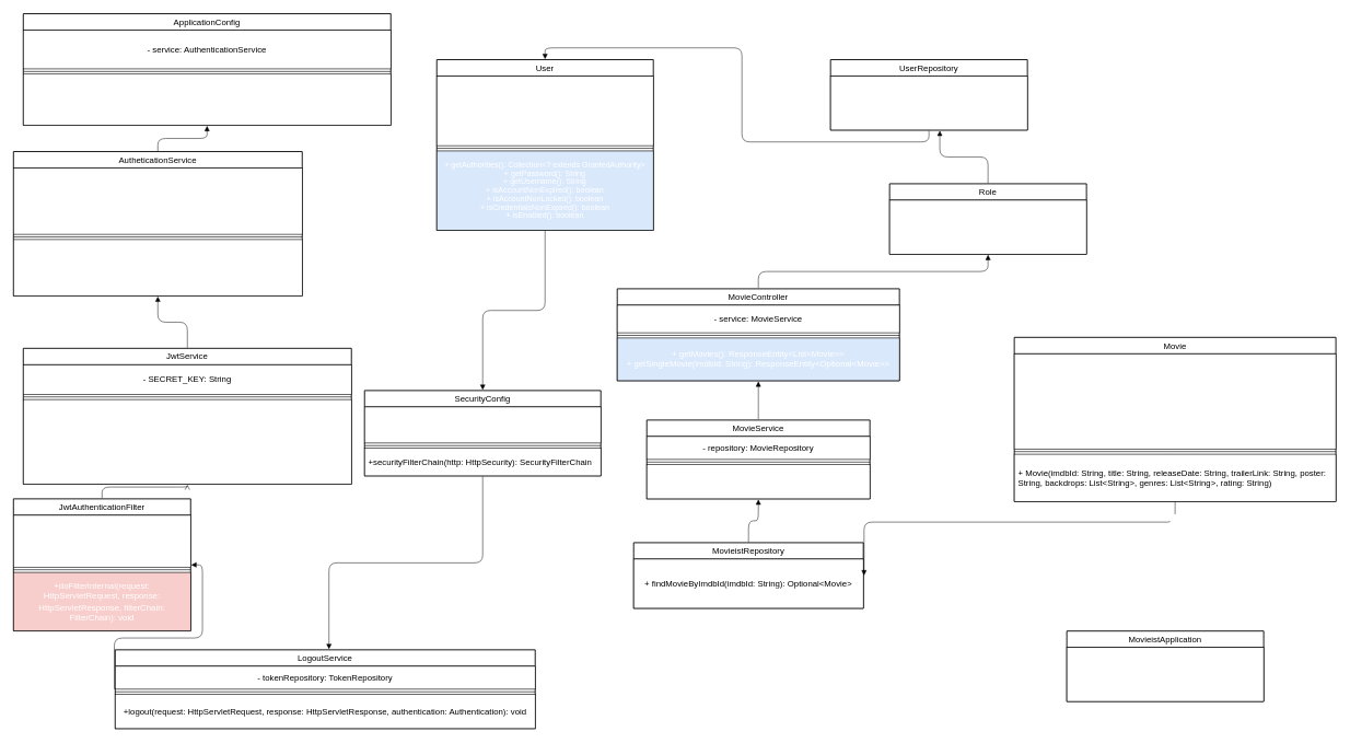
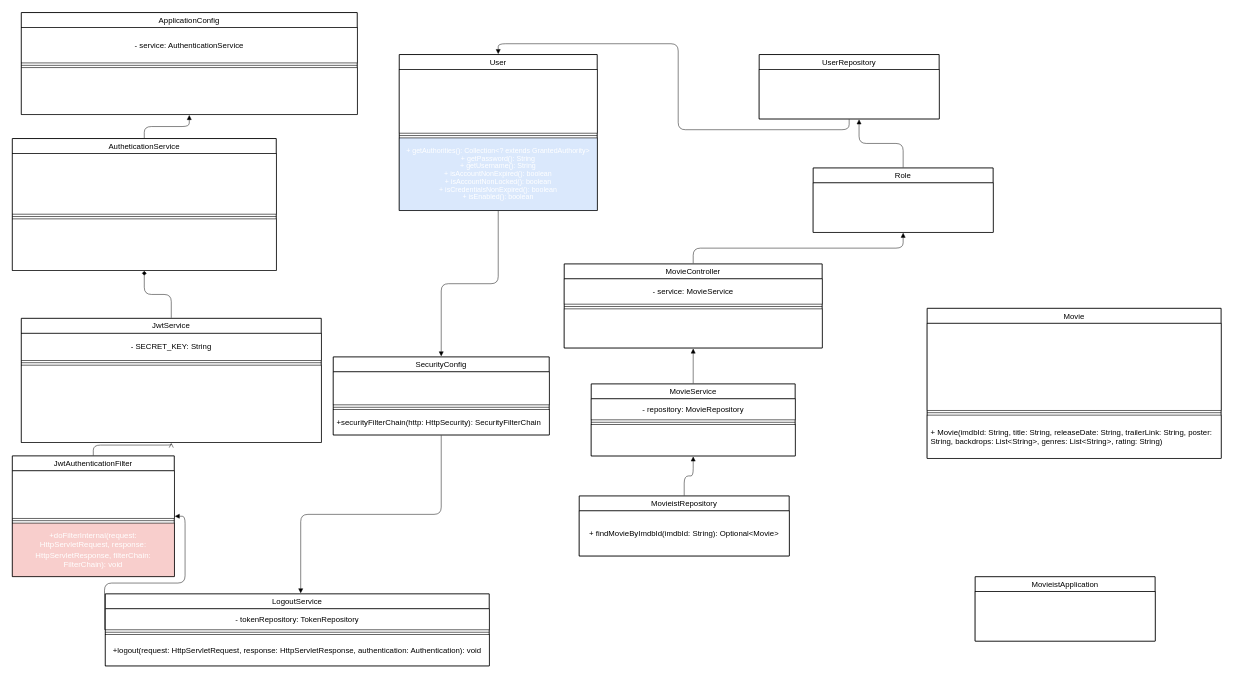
- <mxCell id="15" value="" style="html=1;jettySize=18;whiteSpace=wrap;fontSize=13;strokeOpacity=100;strokeWidth=0.8;rounded=1;arcSize=24;edgeStyle=orthogonalEdgeStyle;startArrow=none;endArrow=block;endFill=1;exitX=0.5;exitY=-0.004;exitPerimeter=0;entryX=0.5;entryY=1.003;entryPerimeter=0;" edge="1" parent="1" source="11" target="6"><mxGeometry width="100" height="100" relative="1" as="geometry"><Array as="points" /></mxGeometry></mxCell>
+ <mxCell id="15" value="" style="html=1;jettySize=18;whiteSpace=wrap;fontSize=13;strokeOpacity=100;strokeWidth=0.8;rounded=1;arcSize=24;edgeStyle=orthogonalEdgeStyle;startArrow=none;endArrow=diamond;endFill=1;exitX=0.5;exitY=-0.004;exitPerimeter=0;entryX=0.5;entryY=1.003;entryPerimeter=0;" edge="1" parent="1" source="11" target="6"><mxGeometry width="100" height="100" relative="1" as="geometry"><Array as="points" /></mxGeometry></mxCell>
- <mxCell id="47" value="&lt;div style=&quot;display: flex; justify-content: center; text-align: center; align-items: baseline; line-height: 1.25; margin-top: -2px; font-size: 13px;&quot;&gt;&lt;font style=&quot;font-size: 13px;&quot; color=&quot;#ffffff&quot;&gt;&lt;font style=&quot;font-size: 13px;&quot;&gt;+ getMovies(): ResponseEntity&amp;lt;List&amp;lt;Movie&amp;gt;&amp;gt;&lt;br&gt;&lt;/font&gt;&lt;/font&gt;&lt;/div&gt;&lt;div style=&quot;display: flex; justify-content: center; text-align: center; align-items: baseline; line-height: 1.25; margin-top: -2px; font-size: 13px;&quot;&gt;&lt;font style=&quot;font-size: 13px;&quot; color=&quot;#ffffff&quot;&gt;&lt;font style=&quot;font-size: 13px;&quot;&gt;+ getSingleMovie(imdbId: String): ResponseEntity&amp;lt;Optional&amp;lt;Movie&amp;gt;&amp;gt;&lt;/font&gt;&lt;/font&gt;&lt;/div&gt;" style="part=1;html=1;resizeHeight=0;verticalAlign=middle;spacingLeft=4;spacingRight=4;overflow=hidden;rotatable=0;points=[[0,0.5],[1,0.5]];portConstraint=eastwest;swimlaneFillColor=#ffffff;strokeOpacity=100;whiteSpace=wrap;fontSize=11.8;align=center;fillColor=#dae8fc;" vertex="1" parent="44"><mxGeometry y="75" width="430" height="65" as="geometry" /></mxCell>
+ <mxCell id="47" value="&lt;div style=&quot;display: flex; justify-content: center; text-align: center; align-items: baseline; line-height: 1.25; margin-top: -2px; font-size: 13px;&quot;&gt;&lt;font style=&quot;font-size: 13px;&quot; color=&quot;#ffffff&quot;&gt;&lt;font style=&quot;font-size: 13px;&quot;&gt;+ getMovies(): ResponseEntity&amp;lt;List&amp;lt;Movie&amp;gt;&amp;gt;&lt;br&gt;&lt;/font&gt;&lt;/font&gt;&lt;/div&gt;&lt;div style=&quot;display: flex; justify-content: center; text-align: center; align-items: baseline; line-height: 1.25; margin-top: -2px; font-size: 13px;&quot;&gt;&lt;font style=&quot;font-size: 13px;&quot; color=&quot;#ffffff&quot;&gt;&lt;font style=&quot;font-size: 13px;&quot;&gt;+ getSingleMovie(imdbId: String): ResponseEntity&amp;lt;Optional&amp;lt;Movie&amp;gt;&amp;gt;&lt;/font&gt;&lt;/font&gt;&lt;/div&gt;" style="part=1;html=1;resizeHeight=0;verticalAlign=middle;spacingLeft=4;spacingRight=4;overflow=hidden;rotatable=0;points=[[0,0.5],[1,0.5]];portConstraint=eastwest;swimlaneFillColor=#ffffff;strokeOpacity=100;whiteSpace=wrap;fontSize=11.8;align=center;" vertex="1" parent="44"><mxGeometry y="75" width="430" height="65" as="geometry" /></mxCell>
- <mxCell id="61" value="" style="html=1;jettySize=18;whiteSpace=wrap;fontSize=13;strokeOpacity=100;strokeWidth=0.8;rounded=1;arcSize=24;edgeStyle=orthogonalEdgeStyle;startArrow=none;endArrow=block;endFill=1;exitX=0.5;exitY=1.003;exitPerimeter=0;entryX=1.003;entryY=0.5;entryPerimeter=0;" edge="1" parent="1" source="57" target="54"><mxGeometry width="100" height="100" relative="1" as="geometry"><Array as="points" /></mxGeometry></mxCell>
- <mxCell id="62" value="Text" style="edgeLabel;html=1;align=center;verticalAlign=middle;resizable=0;points=[];fontColor=#FFFFFF;" vertex="1" connectable="0" parent="61"><mxGeometry x="-0.914" y="2" relative="1" as="geometry"><mxPoint as="offset" /></mxGeometry></mxCell>
